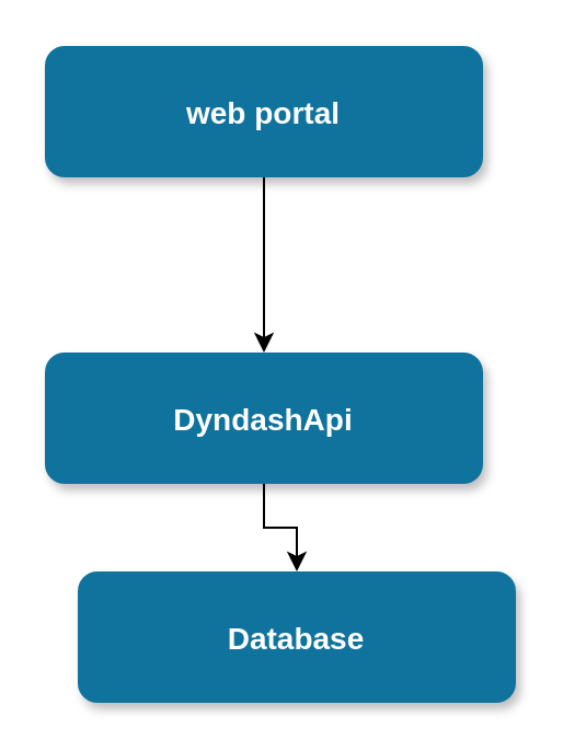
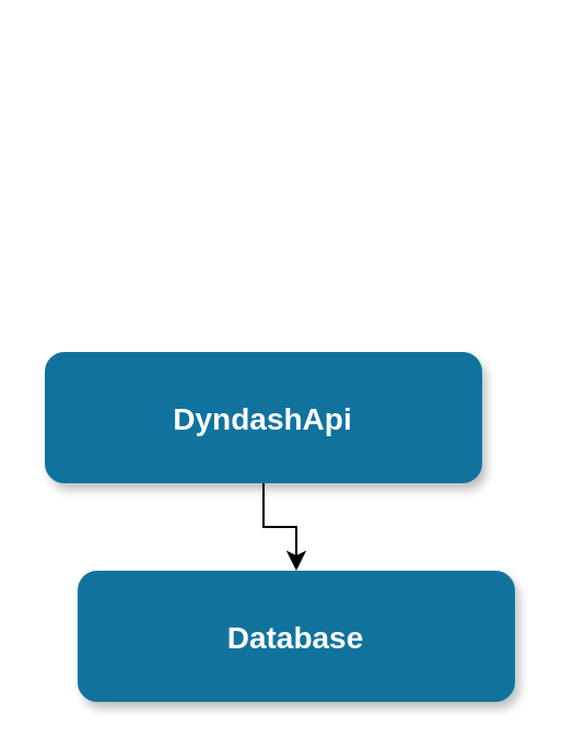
- <mxCell id="3" value="web portal" style="rounded=1;fillColor=#10739E;strokeColor=none;shadow=1;gradientColor=none;fontStyle=1;fontColor=#FFFFFF;fontSize=14;" parent="1" vertex="1"><mxGeometry x="20" y="20.5" width="200" height="60" as="geometry" /></mxCell>
- <mxCell id="2" value="" style="edgeStyle=orthogonalEdgeStyle;rounded=0;orthogonalLoop=1;jettySize=auto;html=1;" edge="1" parent="1" source="3" target="5"><mxGeometry relative="1" as="geometry" /></mxCell>
